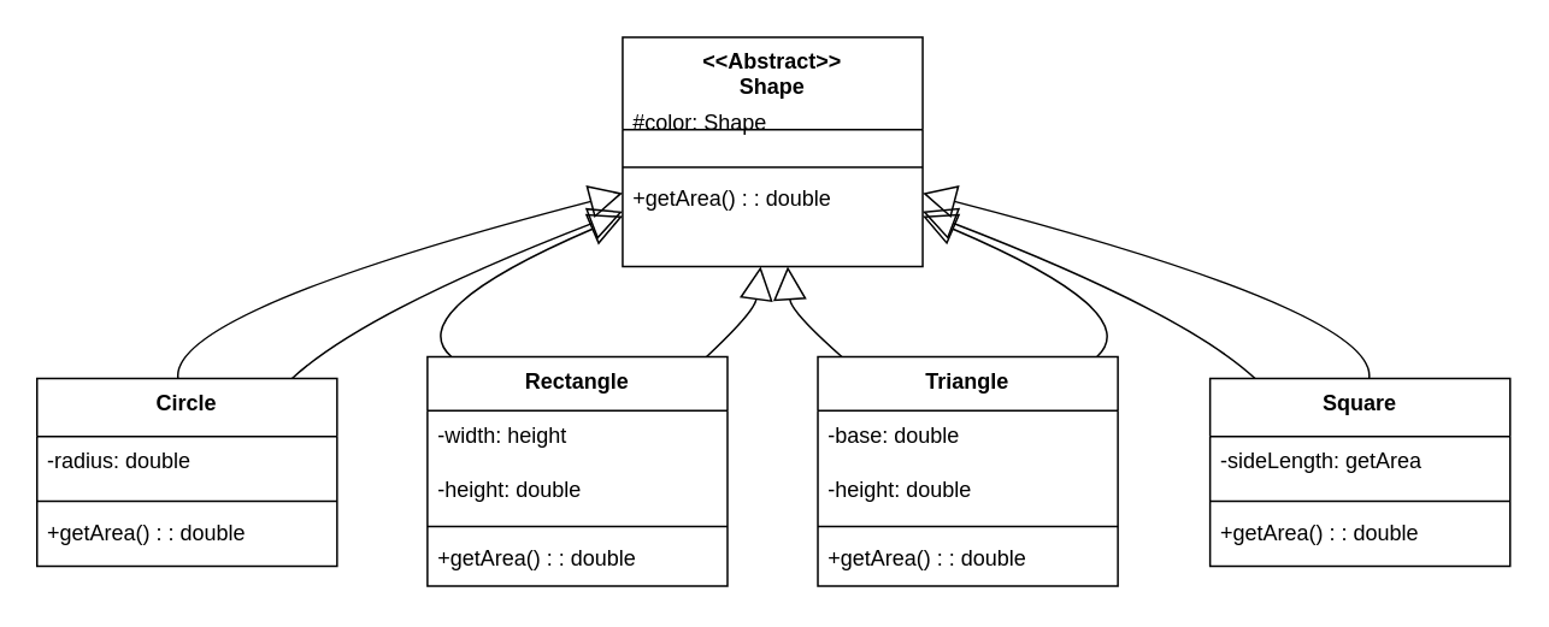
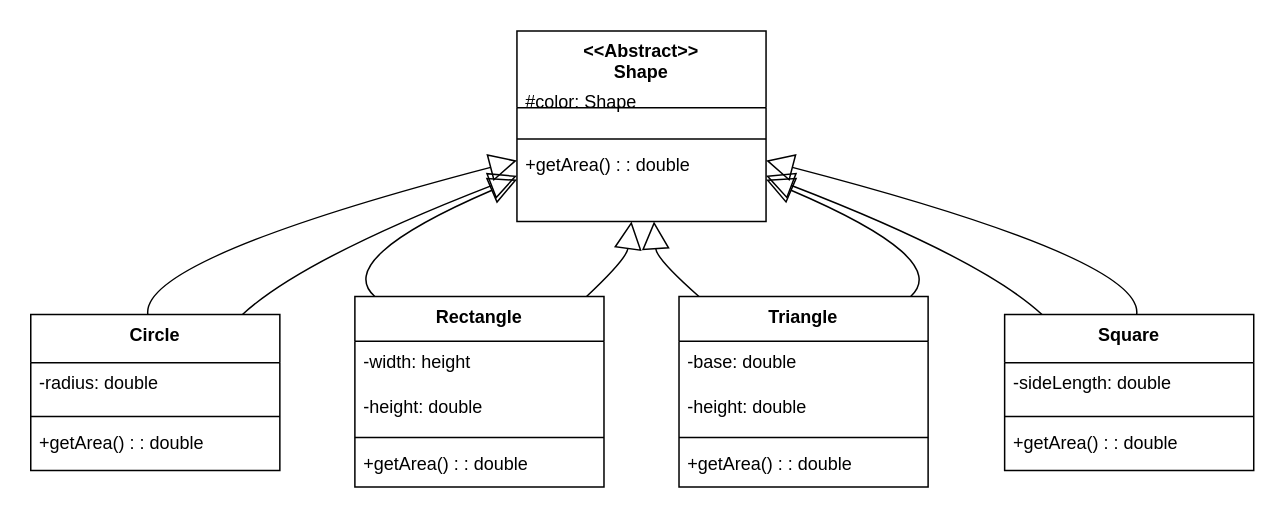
- <mxCell id="21" value="-sideLength: getArea" style="text;strokeColor=none;fillColor=none;align=left;verticalAlign=top;spacingLeft=4;spacingRight=4;overflow=hidden;rotatable=0;points=[[0,0.5],[1,0.5]];portConstraint=eastwest;" vertex="1" parent="20"><mxGeometry y="32" width="166" height="32" as="geometry" /></mxCell>
+ <mxCell id="21" value="-sideLength: double" style="text;strokeColor=none;fillColor=none;align=left;verticalAlign=top;spacingLeft=4;spacingRight=4;overflow=hidden;rotatable=0;points=[[0,0.5],[1,0.5]];portConstraint=eastwest;" vertex="1" parent="20"><mxGeometry y="32" width="166" height="32" as="geometry" /></mxCell>
